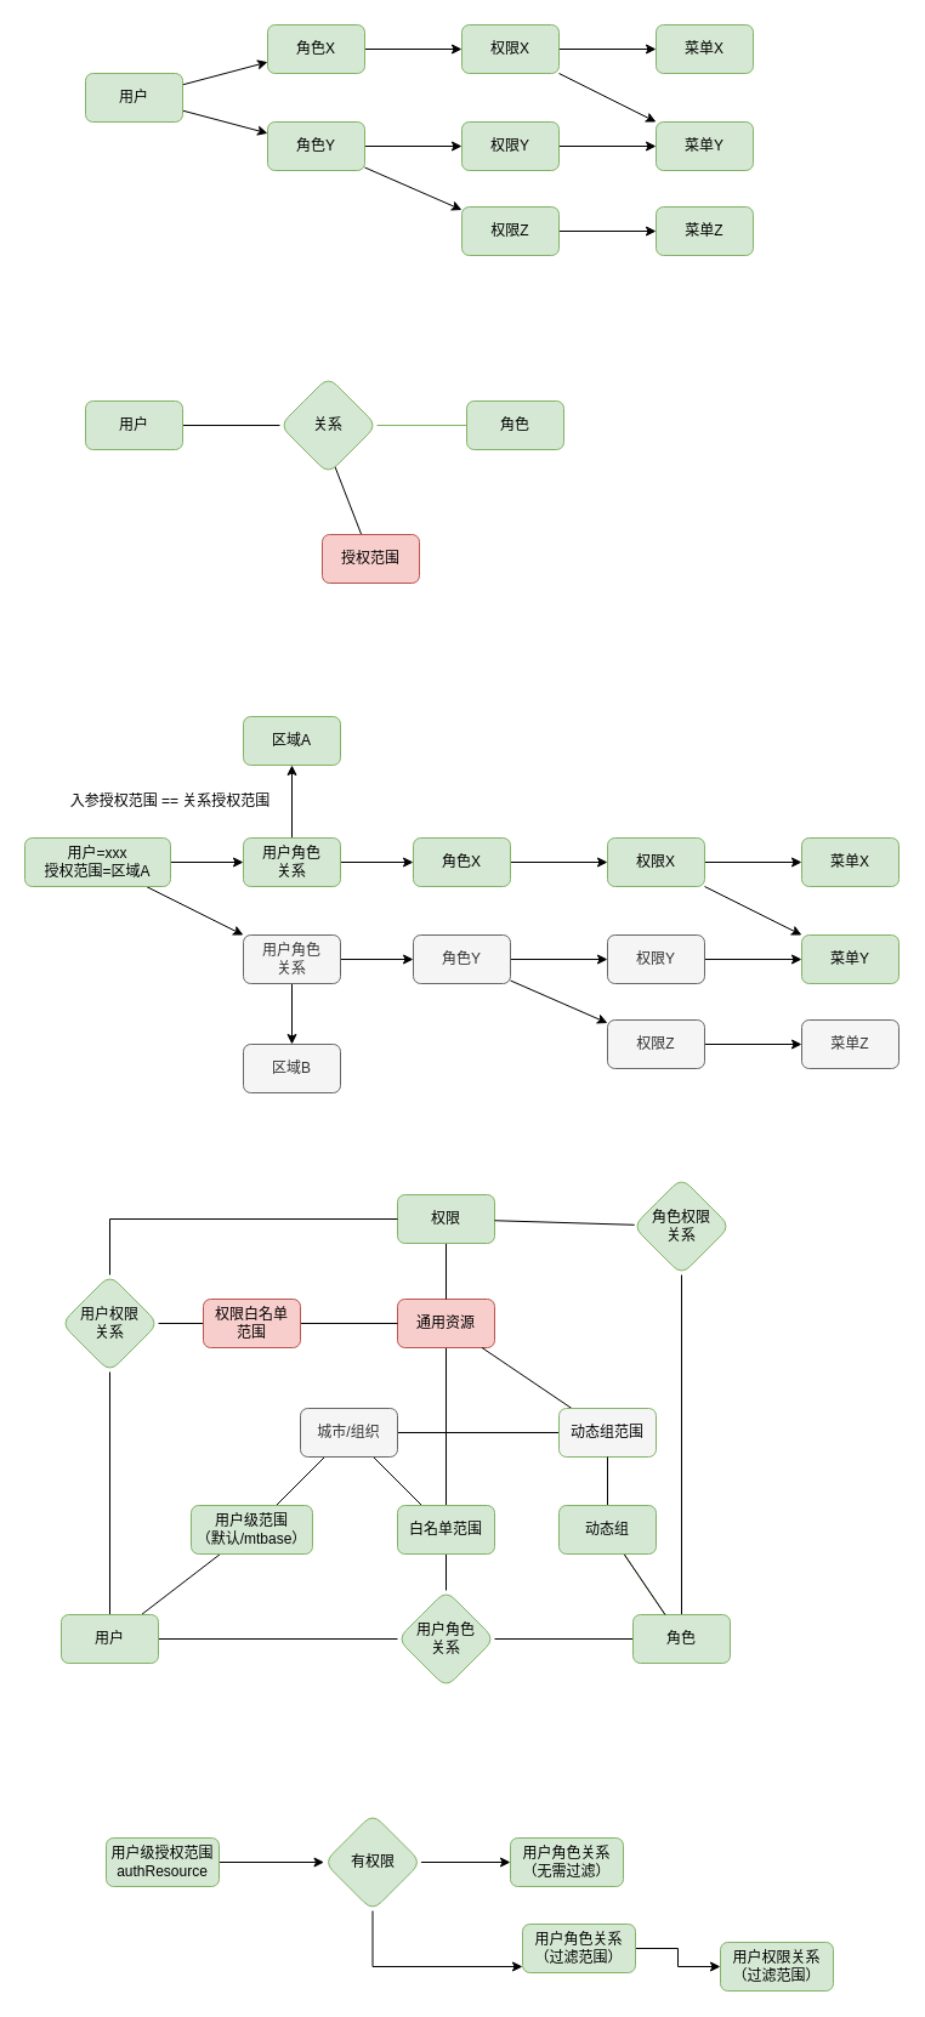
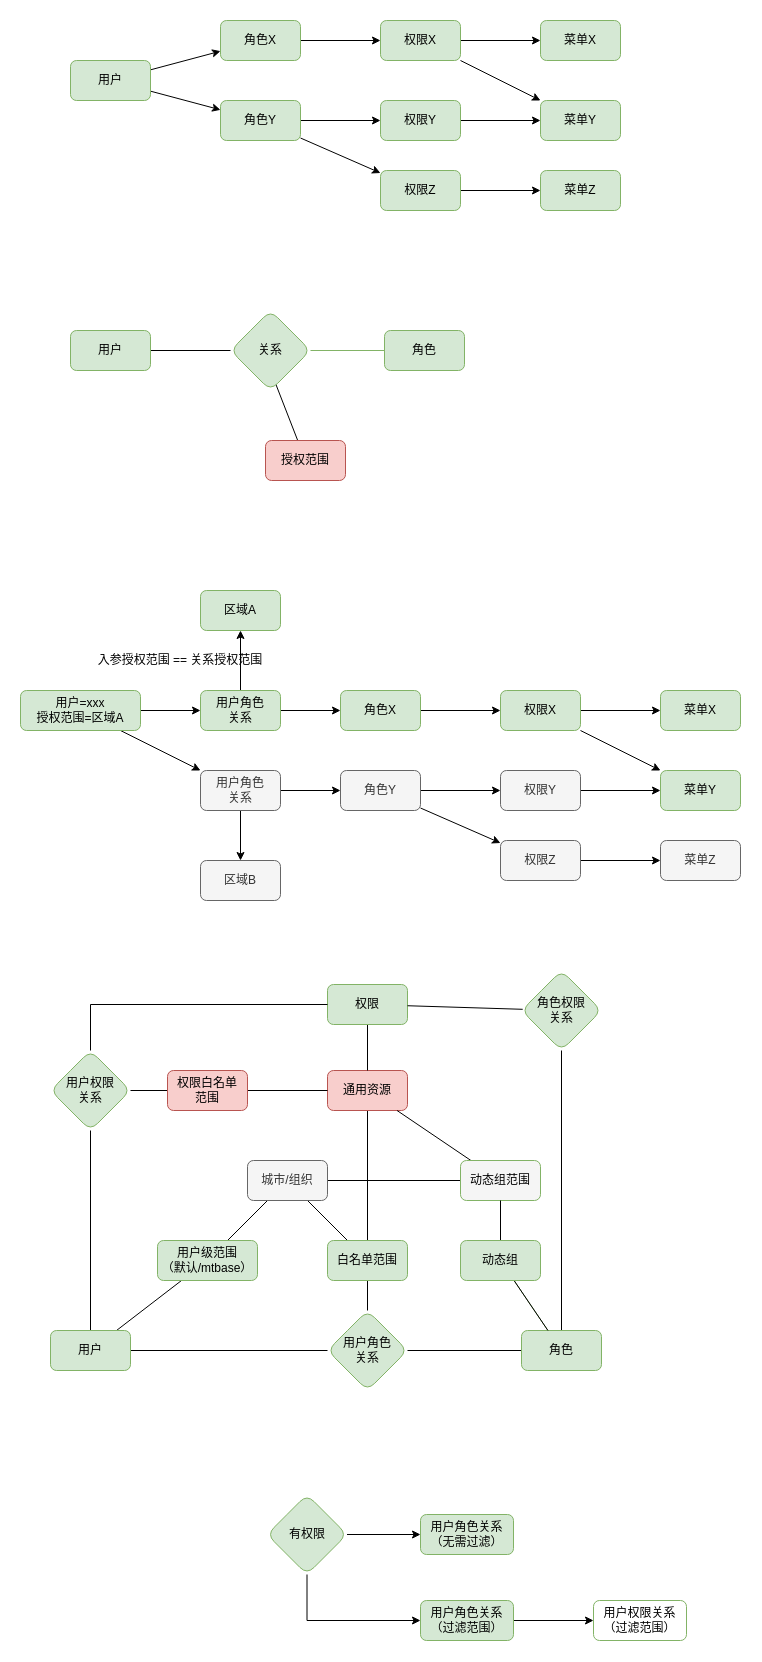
- <mxCell id="52" value="入参授权范围 == 关系授权范围" style="text;html=1;strokeColor=none;fillColor=none;align=center;verticalAlign=middle;whiteSpace=wrap;rounded=0;" parent="1" vertex="1"><mxGeometry x="50" y="650" width="180" height="20" as="geometry" /></mxCell>
+ <mxCell id="52" value="入参授权范围 == 关系授权范围" style="text;html=1;strokeColor=none;fillColor=none;align=center;verticalAlign=middle;whiteSpace=wrap;rounded=0;" parent="1" vertex="1"><mxGeometry x="90" y="650" width="180" height="20" as="geometry" /></mxCell>
- <mxCell id="87" value="用户级授权范围&lt;br&gt;authResource" style="rounded=1;whiteSpace=wrap;html=1;fillColor=#d5e8d4;strokeColor=#82b366;" vertex="1" parent="1"><mxGeometry x="87" y="1514" width="93" height="40" as="geometry" /></mxCell>
- <mxCell id="86" value="" style="edgeStyle=orthogonalEdgeStyle;rounded=0;orthogonalLoop=1;jettySize=auto;html=1;" edge="1" parent="1" source="87" target="90"><mxGeometry relative="1" as="geometry" /></mxCell>
- <mxCell id="93" value="用户角色关系&lt;br&gt;（过滤范围）" style="rounded=1;whiteSpace=wrap;html=1;fillColor=#d5e8d4;strokeColor=#82b366;" vertex="1" parent="1"><mxGeometry x="430" y="1585" width="93" height="40" as="geometry" /></mxCell>
+ <mxCell id="93" value="用户角色关系&lt;br&gt;（过滤范围）" style="rounded=1;whiteSpace=wrap;html=1;fillColor=#d5e8d4;strokeColor=#82b366;" vertex="1" parent="1"><mxGeometry x="420" y="1600" width="93" height="40" as="geometry" /></mxCell>
- <mxCell id="94" value="用户权限关系&lt;br&gt;（过滤范围）" style="rounded=1;whiteSpace=wrap;html=1;fillColor=#d5e8d4;strokeColor=#82b366;" vertex="1" parent="1"><mxGeometry x="593" y="1600" width="93" height="40" as="geometry" /></mxCell>
+ <mxCell id="94" value="用户权限关系&lt;br&gt;（过滤范围）" style="rounded=1;whiteSpace=wrap;html=1;fillColor=#ffffff;strokeColor=#82b366;" vertex="1" parent="1"><mxGeometry x="593" y="1600" width="93" height="40" as="geometry" /></mxCell>
